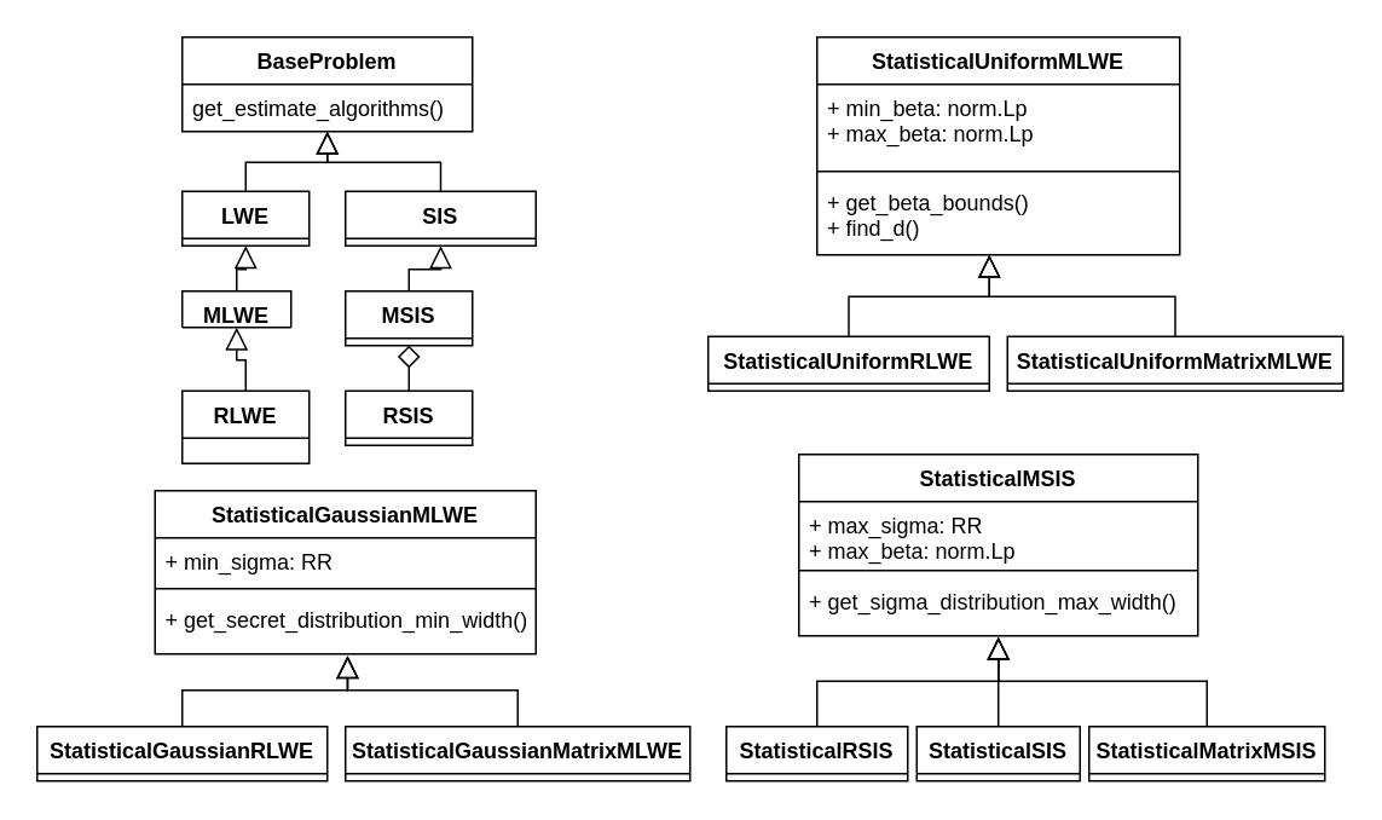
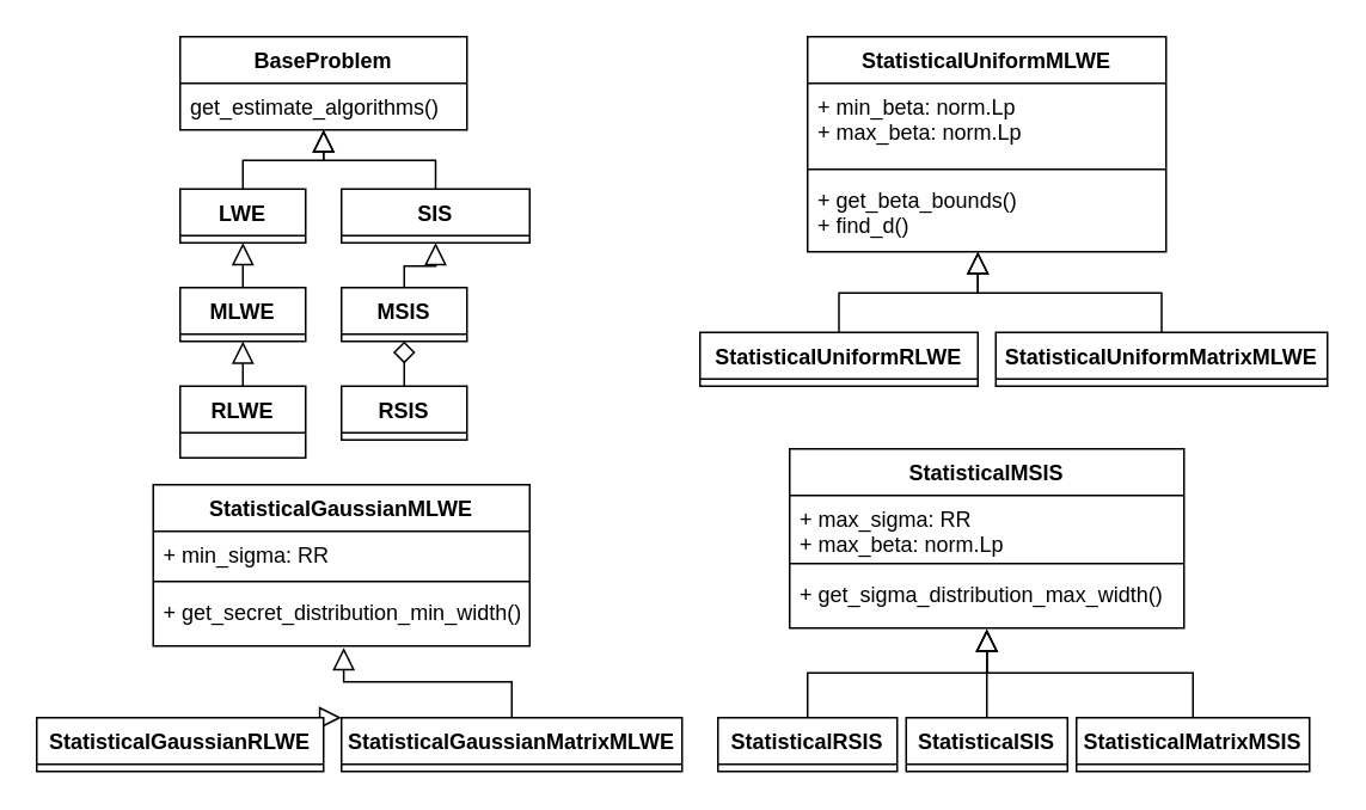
- <mxCell id="8" value="MLWE" style="swimlane;fontStyle=1;align=center;verticalAlign=top;childLayout=stackLayout;horizontal=1;startSize=26;horizontalStack=0;resizeParent=1;resizeLast=0;collapsible=1;marginBottom=0;rounded=0;shadow=0;strokeWidth=1;" parent="1" vertex="1"><mxGeometry x="100" y="160" width="60" height="20" as="geometry"><mxRectangle x="130" y="380" width="160" height="26" as="alternateBounds" /></mxGeometry></mxCell>
+ <mxCell id="8" value="MLWE" style="swimlane;fontStyle=1;align=center;verticalAlign=top;childLayout=stackLayout;horizontal=1;startSize=26;horizontalStack=0;resizeParent=1;resizeLast=0;collapsible=1;marginBottom=0;rounded=0;shadow=0;strokeWidth=1;" parent="1" vertex="1"><mxGeometry x="100" y="160" width="70" height="30" as="geometry"><mxRectangle x="130" y="380" width="160" height="26" as="alternateBounds" /></mxGeometry></mxCell>
- <mxCell id="16" value="" style="endArrow=block;endSize=10;endFill=0;shadow=0;strokeWidth=1;rounded=0;edgeStyle=elbowEdgeStyle;elbow=vertical;entryX=0.505;entryY=1.031;entryDx=0;entryDy=0;exitX=0.5;exitY=0;exitDx=0;exitDy=0;entryPerimeter=0;" parent="1" source="29" target="37" edge="1"><mxGeometry width="160" relative="1" as="geometry"><mxPoint x="105" y="355" as="sourcePoint" /><mxPoint x="190" y="315" as="targetPoint" /></mxGeometry></mxCell>
+ <mxCell id="16" value="" style="endArrow=block;endSize=10;endFill=0;shadow=0;strokeWidth=1;rounded=0;edgeStyle=elbowEdgeStyle;elbow=vertical;exitX=0.5;exitY=0;exitDx=0;exitDy=0;" parent="1" source="29" target="17" edge="1"><mxGeometry width="160" relative="1" as="geometry"><mxPoint x="105" y="355" as="sourcePoint" /><mxPoint x="190" y="315" as="targetPoint" /></mxGeometry></mxCell>
